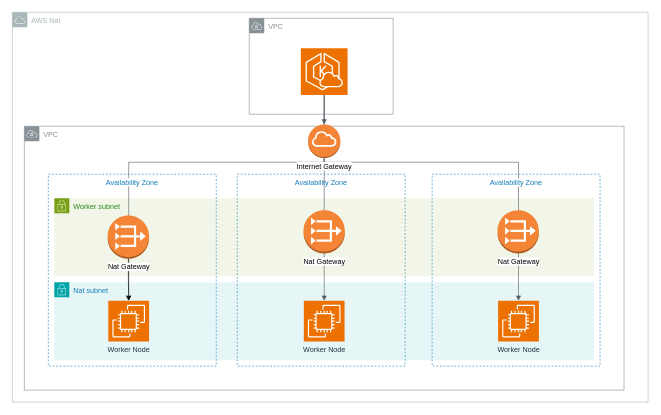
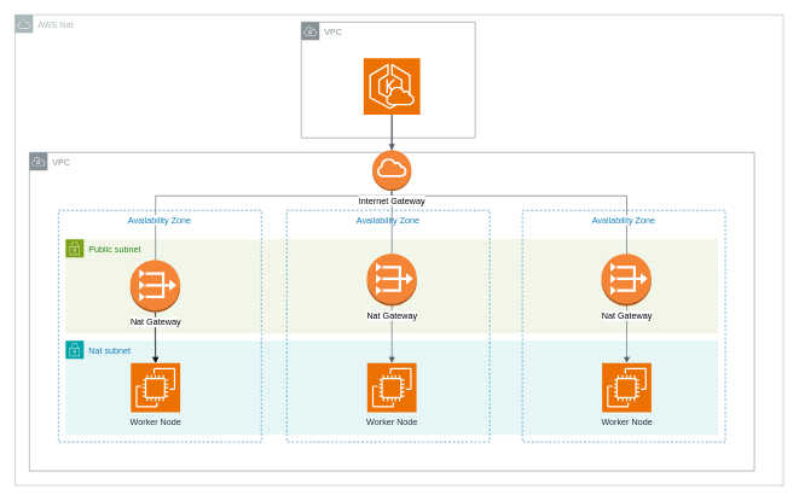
- <mxCell id="3" value="Worker subnet" style="points=[[0,0],[0.25,0],[0.5,0],[0.75,0],[1,0],[1,0.25],[1,0.5],[1,0.75],[1,1],[0.75,1],[0.5,1],[0.25,1],[0,1],[0,0.75],[0,0.5],[0,0.25]];outlineConnect=0;gradientColor=none;html=1;whiteSpace=wrap;fontSize=12;fontStyle=0;container=1;pointerEvents=0;collapsible=0;recursiveResize=0;shape=mxgraph.aws4.group;grIcon=mxgraph.aws4.group_security_group;grStroke=0;strokeColor=#7AA116;fillColor=#F2F6E8;verticalAlign=top;align=left;spacingLeft=30;fontColor=#248814;dashed=0;" vertex="1" parent="1"><mxGeometry x="90" y="330" width="900" height="130" as="geometry" /></mxCell>
+ <mxCell id="3" value="Public subnet" style="points=[[0,0],[0.25,0],[0.5,0],[0.75,0],[1,0],[1,0.25],[1,0.5],[1,0.75],[1,1],[0.75,1],[0.5,1],[0.25,1],[0,1],[0,0.75],[0,0.5],[0,0.25]];outlineConnect=0;gradientColor=none;html=1;whiteSpace=wrap;fontSize=12;fontStyle=0;container=1;pointerEvents=0;collapsible=0;recursiveResize=0;shape=mxgraph.aws4.group;grIcon=mxgraph.aws4.group_security_group;grStroke=0;strokeColor=#7AA116;fillColor=#F2F6E8;verticalAlign=top;align=left;spacingLeft=30;fontColor=#248814;dashed=0;" vertex="1" parent="1"><mxGeometry x="90" y="330" width="900" height="130" as="geometry" /></mxCell>
